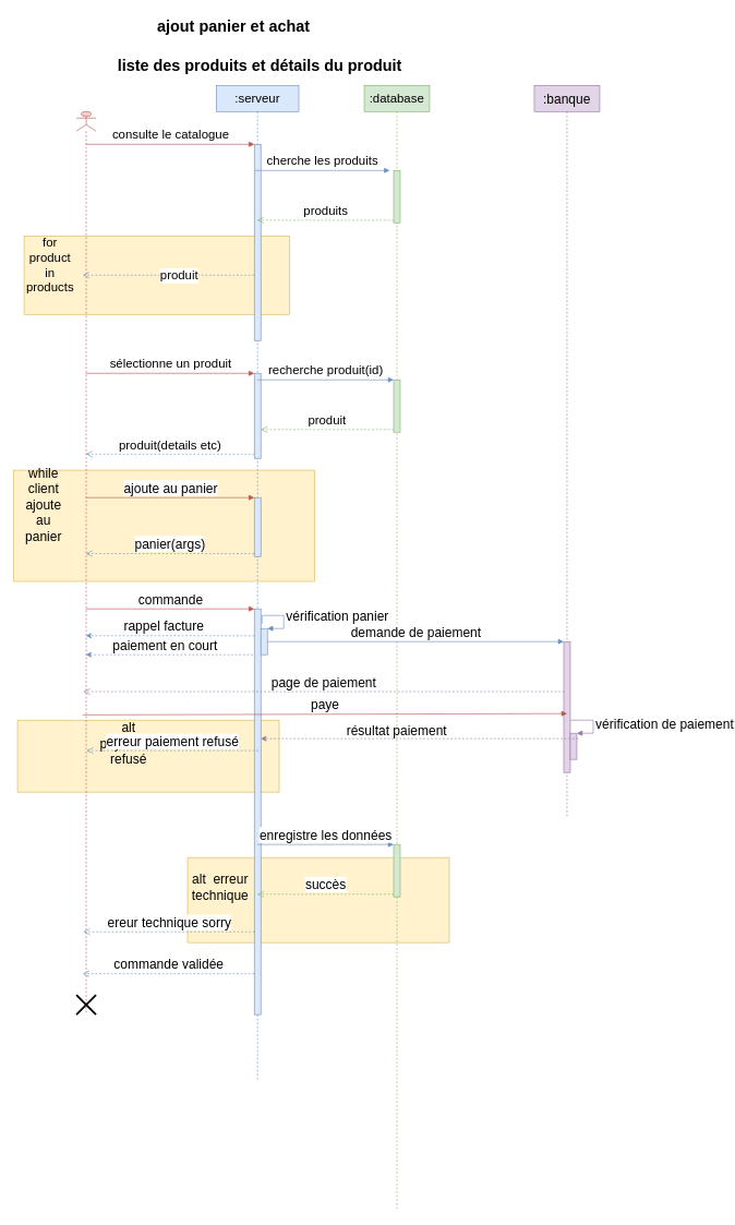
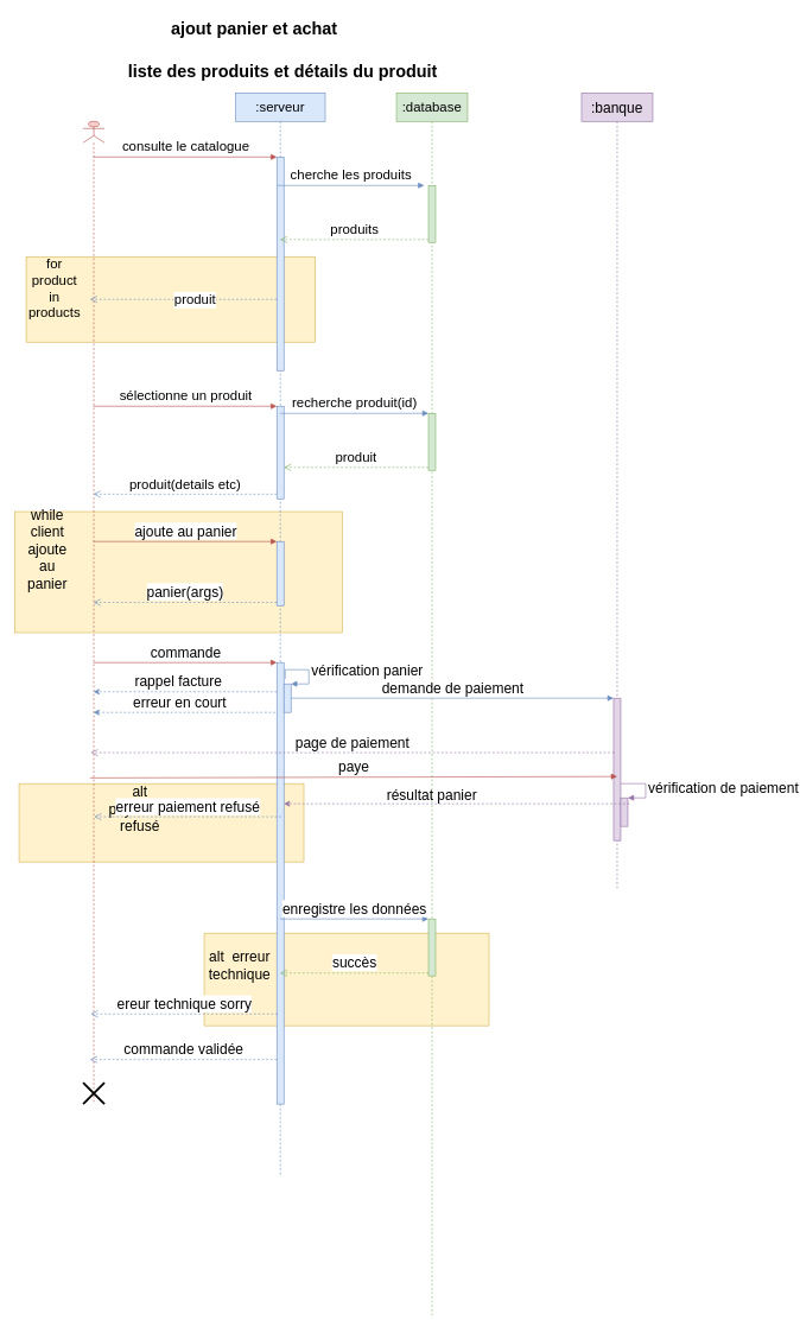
- <mxCell id="47" value="paiement en court" style="text;html=1;strokeColor=none;fillColor=none;align=center;verticalAlign=middle;whiteSpace=wrap;rounded=0;fontSize=20;" vertex="1" parent="1"><mxGeometry x="124" y="970" width="256" height="30" as="geometry" /></mxCell>
+ <mxCell id="47" value="erreur en court" style="text;html=1;strokeColor=none;fillColor=none;align=center;verticalAlign=middle;whiteSpace=wrap;rounded=0;fontSize=20;" vertex="1" parent="1"><mxGeometry x="124" y="970" width="256" height="30" as="geometry" /></mxCell>
- <mxCell id="48" value="résultat paiement" style="text;html=1;strokeColor=none;fillColor=none;align=center;verticalAlign=middle;whiteSpace=wrap;rounded=0;fontSize=20;" vertex="1" parent="1"><mxGeometry x="496" y="1100" width="220" height="30" as="geometry" /></mxCell>
+ <mxCell id="48" value="résultat panier" style="text;html=1;strokeColor=none;fillColor=none;align=center;verticalAlign=middle;whiteSpace=wrap;rounded=0;fontSize=20;" vertex="1" parent="1"><mxGeometry x="496" y="1100" width="220" height="30" as="geometry" /></mxCell>
